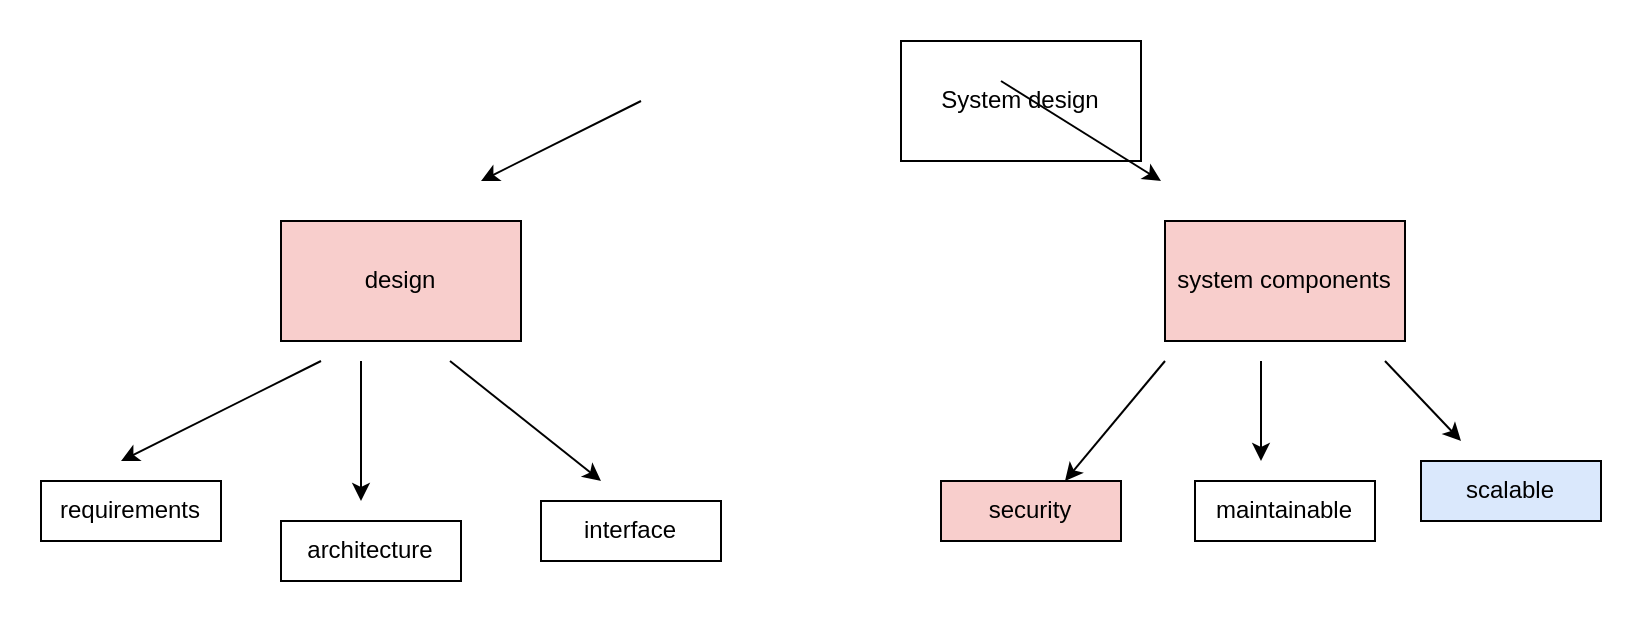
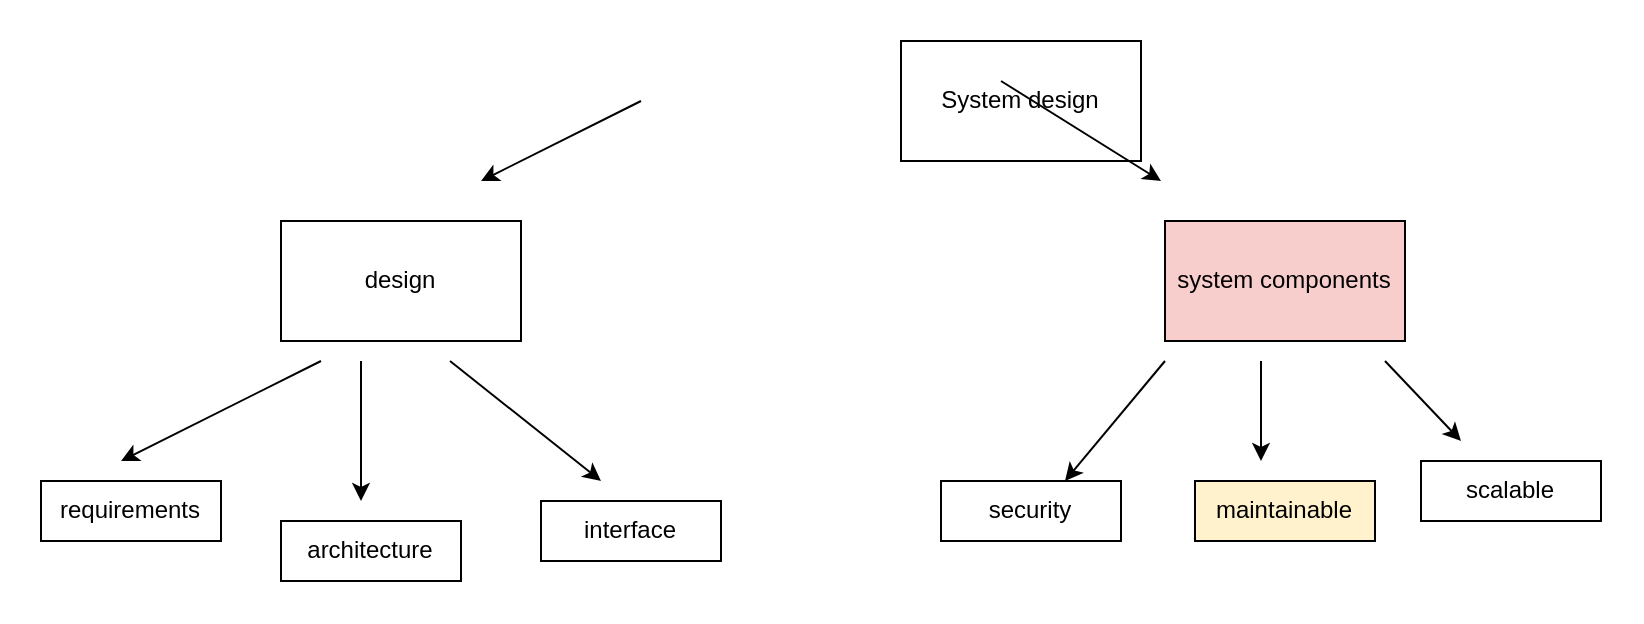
- <mxCell id="4" value="design" style="rounded=0;whiteSpace=wrap;html=1;fillColor=#f8cecc;" vertex="1" parent="1"><mxGeometry x="140" y="110" width="120" height="60" as="geometry" /></mxCell>
+ <mxCell id="4" value="design" style="rounded=0;whiteSpace=wrap;html=1;" vertex="1" parent="1"><mxGeometry x="140" y="110" width="120" height="60" as="geometry" /></mxCell>
- <mxCell id="16" value="scalable" style="rounded=0;whiteSpace=wrap;html=1;fillColor=#dae8fc;" vertex="1" parent="1"><mxGeometry x="710" y="230" width="90" height="30" as="geometry" /></mxCell>
+ <mxCell id="16" value="scalable" style="rounded=0;whiteSpace=wrap;html=1;" vertex="1" parent="1"><mxGeometry x="710" y="230" width="90" height="30" as="geometry" /></mxCell>
- <mxCell id="18" value="security" style="rounded=0;whiteSpace=wrap;html=1;fillColor=#f8cecc;" vertex="1" parent="1"><mxGeometry x="470" y="240" width="90" height="30" as="geometry" /></mxCell>
+ <mxCell id="18" value="security" style="rounded=0;whiteSpace=wrap;html=1;" vertex="1" parent="1"><mxGeometry x="470" y="240" width="90" height="30" as="geometry" /></mxCell>
- <mxCell id="17" value="maintainable" style="rounded=0;whiteSpace=wrap;html=1;" vertex="1" parent="1"><mxGeometry x="597" y="240" width="90" height="30" as="geometry" /></mxCell>
+ <mxCell id="17" value="maintainable" style="rounded=0;whiteSpace=wrap;html=1;fillColor=#fff2cc;" vertex="1" parent="1"><mxGeometry x="597" y="240" width="90" height="30" as="geometry" /></mxCell>
